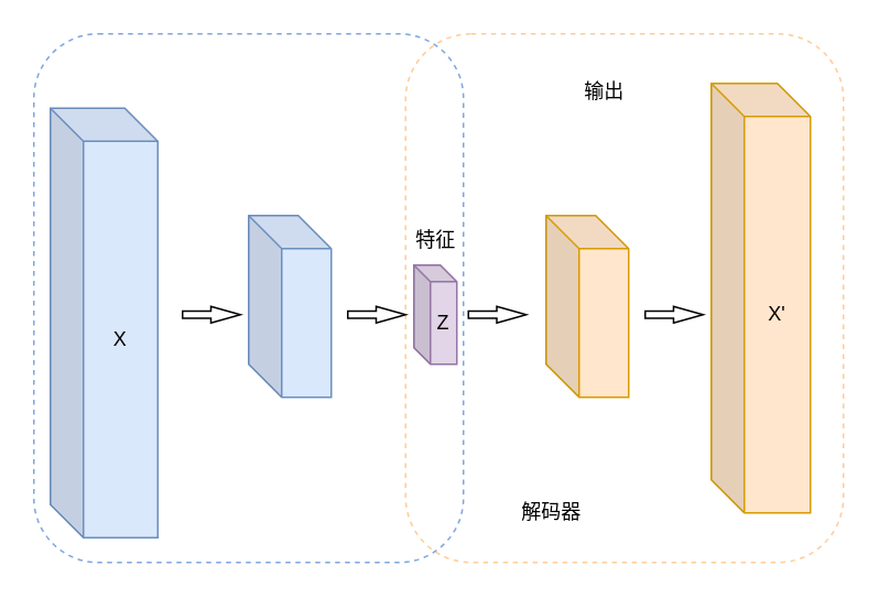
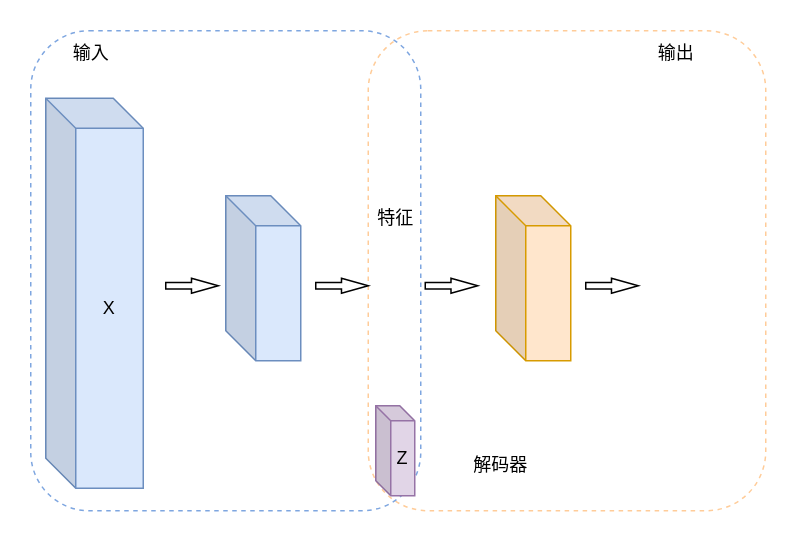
+ <mxCell id="14" value="输入" style="text;html=1;align=center;verticalAlign=middle;resizable=0;points=[];autosize=1;strokeColor=none;fillColor=none;" vertex="1" parent="1"><mxGeometry x="35" y="20" width="50" height="30" as="geometry" /></mxCell>
- <mxCell id="15" value="输出" style="text;html=1;align=center;verticalAlign=middle;resizable=0;points=[];autosize=1;strokeColor=none;fillColor=none;" vertex="1" parent="1"><mxGeometry x="340" y="40" width="50" height="30" as="geometry" /></mxCell>
+ <mxCell id="15" value="输出" style="text;html=1;align=center;verticalAlign=middle;resizable=0;points=[];autosize=1;strokeColor=none;fillColor=none;" vertex="1" parent="1"><mxGeometry x="425" y="20" width="50" height="30" as="geometry" /></mxCell>
- <mxCell id="6" value="X'" style="shape=cube;whiteSpace=wrap;html=1;boundedLbl=1;backgroundOutline=1;darkOpacity=0.05;darkOpacity2=0.1;fillColor=#ffe6cc;strokeColor=#d79b00;" vertex="1" parent="1"><mxGeometry x="430" y="50" width="60" height="260" as="geometry" /></mxCell>
- <mxCell id="9" value="Z" style="shape=cube;whiteSpace=wrap;html=1;boundedLbl=1;backgroundOutline=1;darkOpacity=0.05;darkOpacity2=0.1;fillColor=#e1d5e7;strokeColor=#9673a6;size=10;" vertex="1" parent="1"><mxGeometry x="250" y="160" width="26" height="60" as="geometry" /></mxCell>
+ <mxCell id="9" value="Z" style="shape=cube;whiteSpace=wrap;html=1;boundedLbl=1;backgroundOutline=1;darkOpacity=0.05;darkOpacity2=0.1;fillColor=#e1d5e7;strokeColor=#9673a6;size=10;" vertex="1" parent="1"><mxGeometry x="250" y="270" width="26" height="60" as="geometry" /></mxCell>
